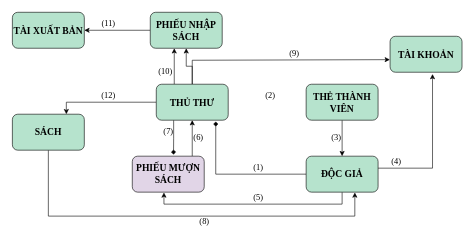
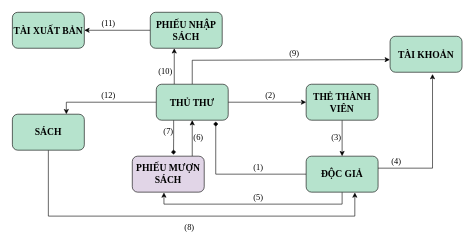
- <mxCell id="7" style="edgeStyle=orthogonalEdgeStyle;rounded=0;orthogonalLoop=1;jettySize=auto;html=1;fontFamily=Times New Roman;fontSize=14;" edge="1" parent="1" source="12" target="4"><mxGeometry relative="1" as="geometry" /></mxCell>
+ <mxCell id="7" style="edgeStyle=orthogonalEdgeStyle;rounded=0;orthogonalLoop=1;jettySize=auto;html=1;entryX=0;entryY=0.5;entryDx=0;entryDy=0;fontFamily=Times New Roman;fontSize=14;" edge="1" parent="1" source="12" target="16"><mxGeometry relative="1" as="geometry" /></mxCell>
- <mxCell id="29" value="(8)" style="text;html=1;align=center;verticalAlign=middle;resizable=0;points=[];autosize=1;strokeColor=none;fillColor=none;fontSize=14;fontFamily=Times New Roman;" vertex="1" parent="1"><mxGeometry x="320" y="355" width="40" height="30" as="geometry" /></mxCell>
+ <mxCell id="29" value="(8)" style="text;html=1;align=center;verticalAlign=middle;resizable=0;points=[];autosize=1;strokeColor=none;fillColor=none;fontSize=14;fontFamily=Times New Roman;" vertex="1" parent="1"><mxGeometry x="295" y="365" width="40" height="30" as="geometry" /></mxCell>
